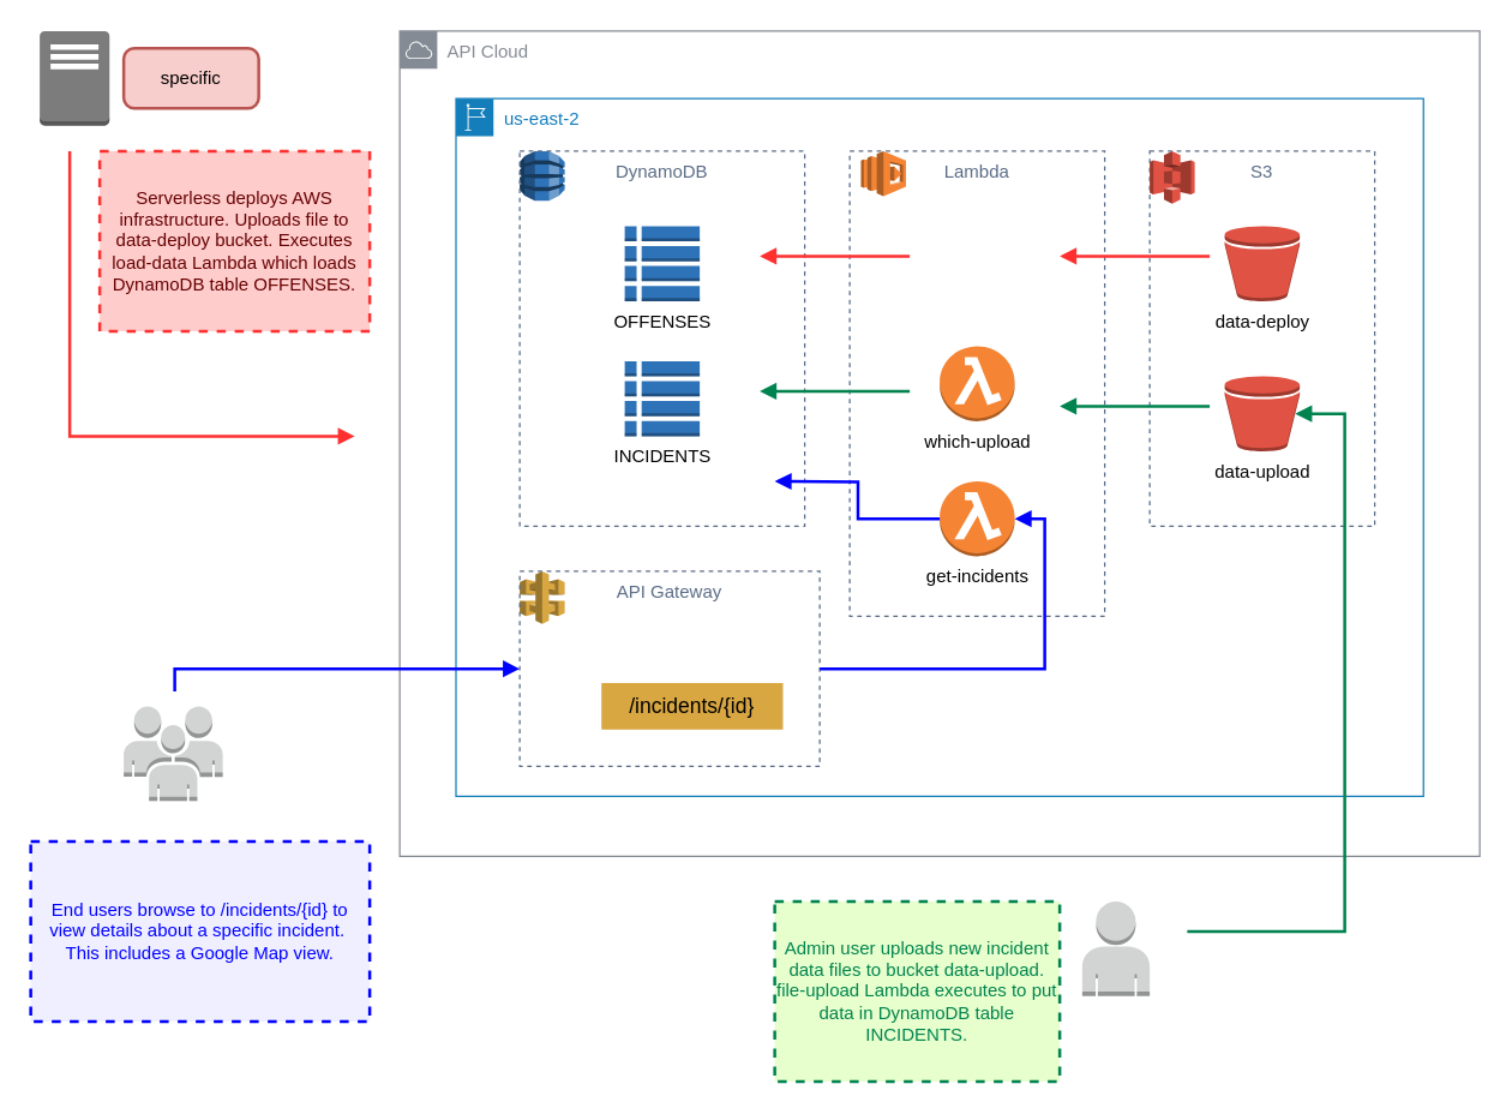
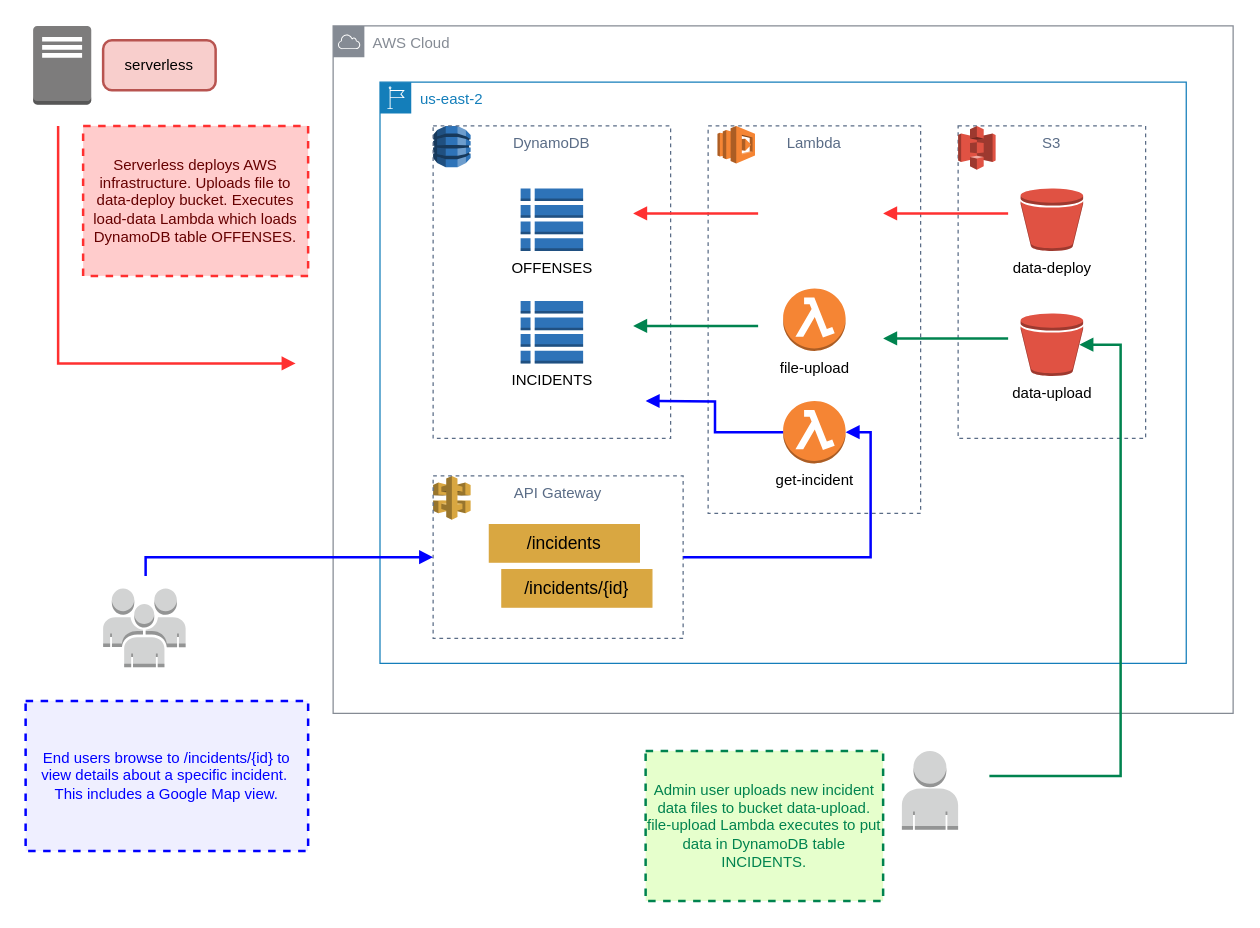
- <mxCell id="2" value="API Cloud" style="outlineConnect=0;gradientColor=none;html=1;whiteSpace=wrap;fontSize=12;fontStyle=0;shape=mxgraph.aws4.group;grIcon=mxgraph.aws4.group_aws_cloud;strokeColor=#858B94;fillColor=none;verticalAlign=top;align=left;spacingLeft=30;fontColor=#858B94;dashed=0;" vertex="1" parent="1"><mxGeometry x="266" y="20" width="720" height="550" as="geometry" /></mxCell>
+ <mxCell id="2" value="AWS Cloud" style="outlineConnect=0;gradientColor=none;html=1;whiteSpace=wrap;fontSize=12;fontStyle=0;shape=mxgraph.aws4.group;grIcon=mxgraph.aws4.group_aws_cloud;strokeColor=#858B94;fillColor=none;verticalAlign=top;align=left;spacingLeft=30;fontColor=#858B94;dashed=0;" vertex="1" parent="1"><mxGeometry x="266" y="20" width="720" height="550" as="geometry" /></mxCell>
- <mxCell id="5" value="specific" style="rounded=1;whiteSpace=wrap;html=1;absoluteArcSize=1;arcSize=14;strokeWidth=2;fillColor=#f8cecc;strokeColor=#b85450;" vertex="1" parent="1"><mxGeometry x="82" y="31.5" width="90" height="40" as="geometry" /></mxCell>
+ <mxCell id="5" value="serverless" style="rounded=1;whiteSpace=wrap;html=1;absoluteArcSize=1;arcSize=14;strokeWidth=2;fillColor=#f8cecc;strokeColor=#b85450;" vertex="1" parent="1"><mxGeometry x="82" y="31.5" width="90" height="40" as="geometry" /></mxCell>
- <mxCell id="17" value="which-upload" style="outlineConnect=0;dashed=0;verticalLabelPosition=bottom;verticalAlign=top;align=center;html=1;shape=mxgraph.aws3.lambda_function;fillColor=#F58534;gradientColor=none;" vertex="1" parent="15"><mxGeometry x="60" y="130" width="50" height="50" as="geometry" /></mxCell>
+ <mxCell id="17" value="file-upload" style="outlineConnect=0;dashed=0;verticalLabelPosition=bottom;verticalAlign=top;align=center;html=1;shape=mxgraph.aws3.lambda_function;fillColor=#F58534;gradientColor=none;" vertex="1" parent="15"><mxGeometry x="60" y="130" width="50" height="50" as="geometry" /></mxCell>
- <mxCell id="18" value="get-incidents" style="outlineConnect=0;dashed=0;verticalLabelPosition=bottom;verticalAlign=top;align=center;html=1;shape=mxgraph.aws3.lambda_function;fillColor=#F58534;gradientColor=none;" vertex="1" parent="15"><mxGeometry x="60" y="220" width="50" height="50" as="geometry" /></mxCell>
+ <mxCell id="18" value="get-incident" style="outlineConnect=0;dashed=0;verticalLabelPosition=bottom;verticalAlign=top;align=center;html=1;shape=mxgraph.aws3.lambda_function;fillColor=#F58534;gradientColor=none;" vertex="1" parent="15"><mxGeometry x="60" y="220" width="50" height="50" as="geometry" /></mxCell>
+ <mxCell id="22" value="/incidents" style="rounded=0;whiteSpace=wrap;html=1;strokeColor=#D9A741;fillColor=#D9A741;fontSize=14;" vertex="1" parent="19"><mxGeometry x="45" y="39" width="120" height="30" as="geometry" /></mxCell>
